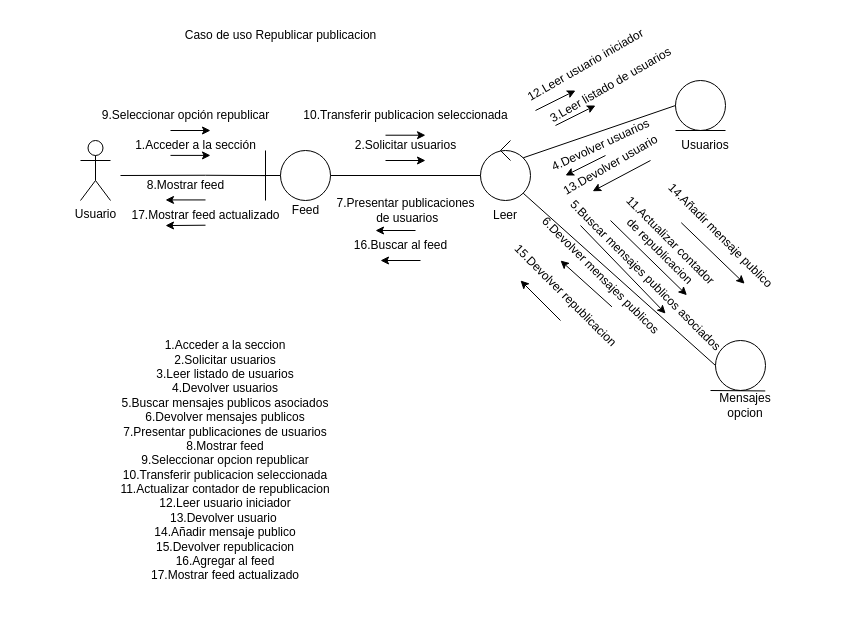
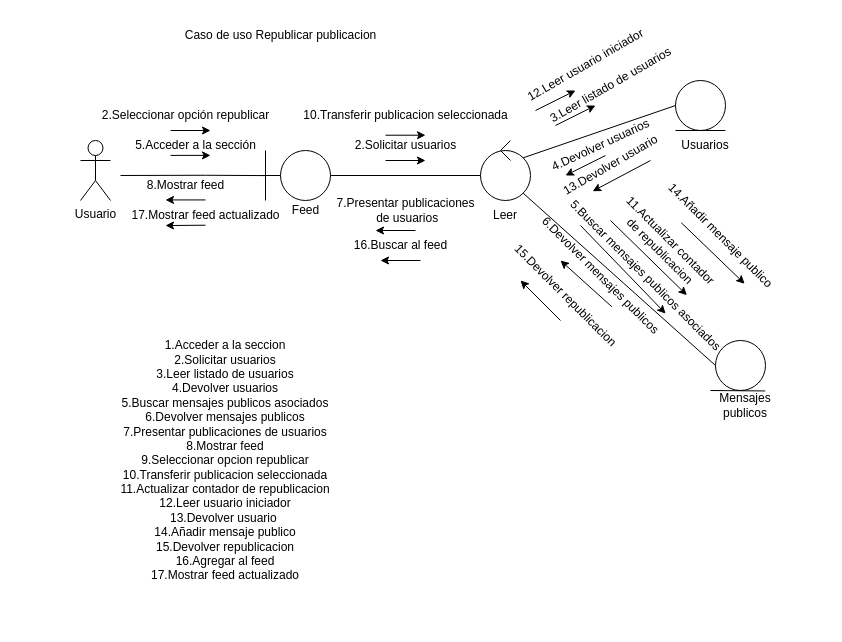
- <mxCell id="32" value="9.Seleccionar opción republicar" style="text;html=1;align=center;verticalAlign=middle;resizable=0;points=[];autosize=1;strokeColor=none;fillColor=none;" vertex="1" parent="1"><mxGeometry x="90" y="100" width="190" height="30" as="geometry" /></mxCell>
+ <mxCell id="32" value="2.Seleccionar opción republicar" style="text;html=1;align=center;verticalAlign=middle;resizable=0;points=[];autosize=1;strokeColor=none;fillColor=none;" vertex="1" parent="1"><mxGeometry x="90" y="100" width="190" height="30" as="geometry" /></mxCell>
- <mxCell id="24" value="1.Acceder a la sección" style="text;html=1;align=center;verticalAlign=middle;resizable=0;points=[];autosize=1;strokeColor=none;fillColor=none;" vertex="1" parent="1"><mxGeometry x="125" y="130" width="140" height="30" as="geometry" /></mxCell>
+ <mxCell id="24" value="5.Acceder a la sección" style="text;html=1;align=center;verticalAlign=middle;resizable=0;points=[];autosize=1;strokeColor=none;fillColor=none;" vertex="1" parent="1"><mxGeometry x="125" y="130" width="140" height="30" as="geometry" /></mxCell>
- <mxCell id="54" value="Mensajes opcion" style="text;html=1;strokeColor=none;fillColor=none;align=center;verticalAlign=middle;whiteSpace=wrap;rounded=0;" vertex="1" parent="1"><mxGeometry x="715" y="390" width="60" height="30" as="geometry" /></mxCell>
+ <mxCell id="54" value="Mensajes publicos" style="text;html=1;strokeColor=none;fillColor=none;align=center;verticalAlign=middle;whiteSpace=wrap;rounded=0;" vertex="1" parent="1"><mxGeometry x="715" y="390" width="60" height="30" as="geometry" /></mxCell>
